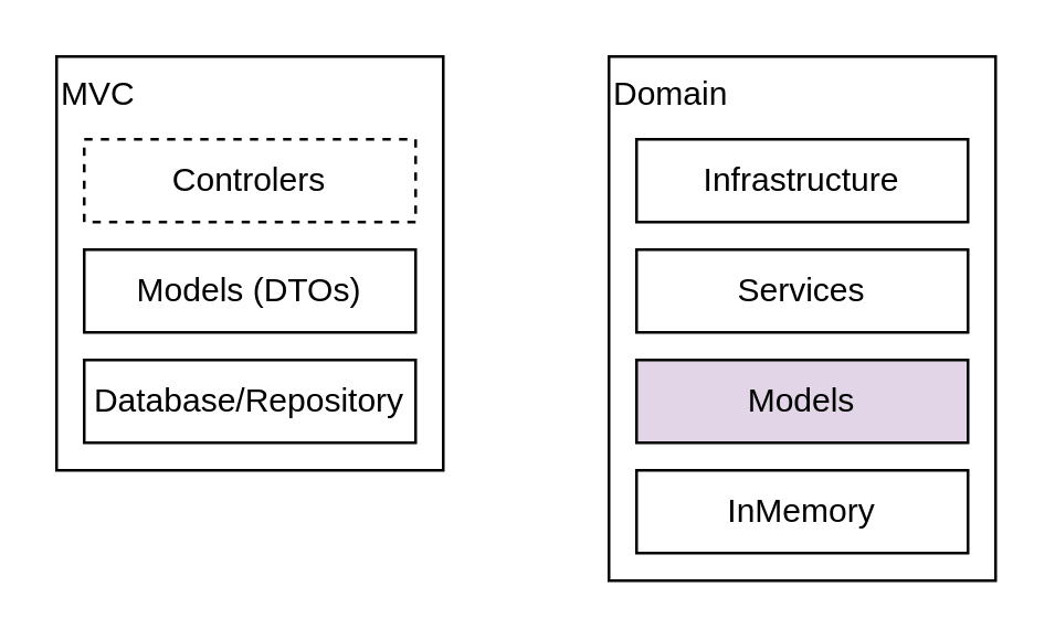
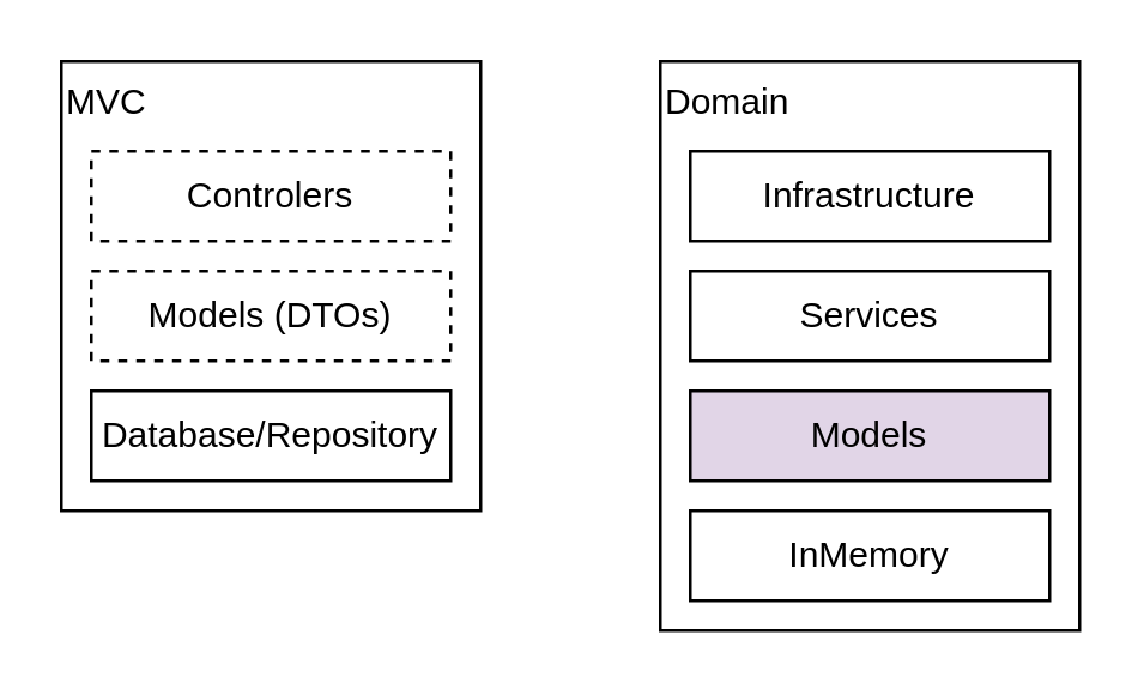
- <mxCell id="8" value="Models (DTOs)" style="rounded=0;whiteSpace=wrap;html=1;" vertex="1" parent="1"><mxGeometry x="30" y="90" width="120" height="30" as="geometry" /></mxCell>
+ <mxCell id="8" value="Models (DTOs)" style="rounded=0;whiteSpace=wrap;html=1;dashed=1;" vertex="1" parent="1"><mxGeometry x="30" y="90" width="120" height="30" as="geometry" /></mxCell>
